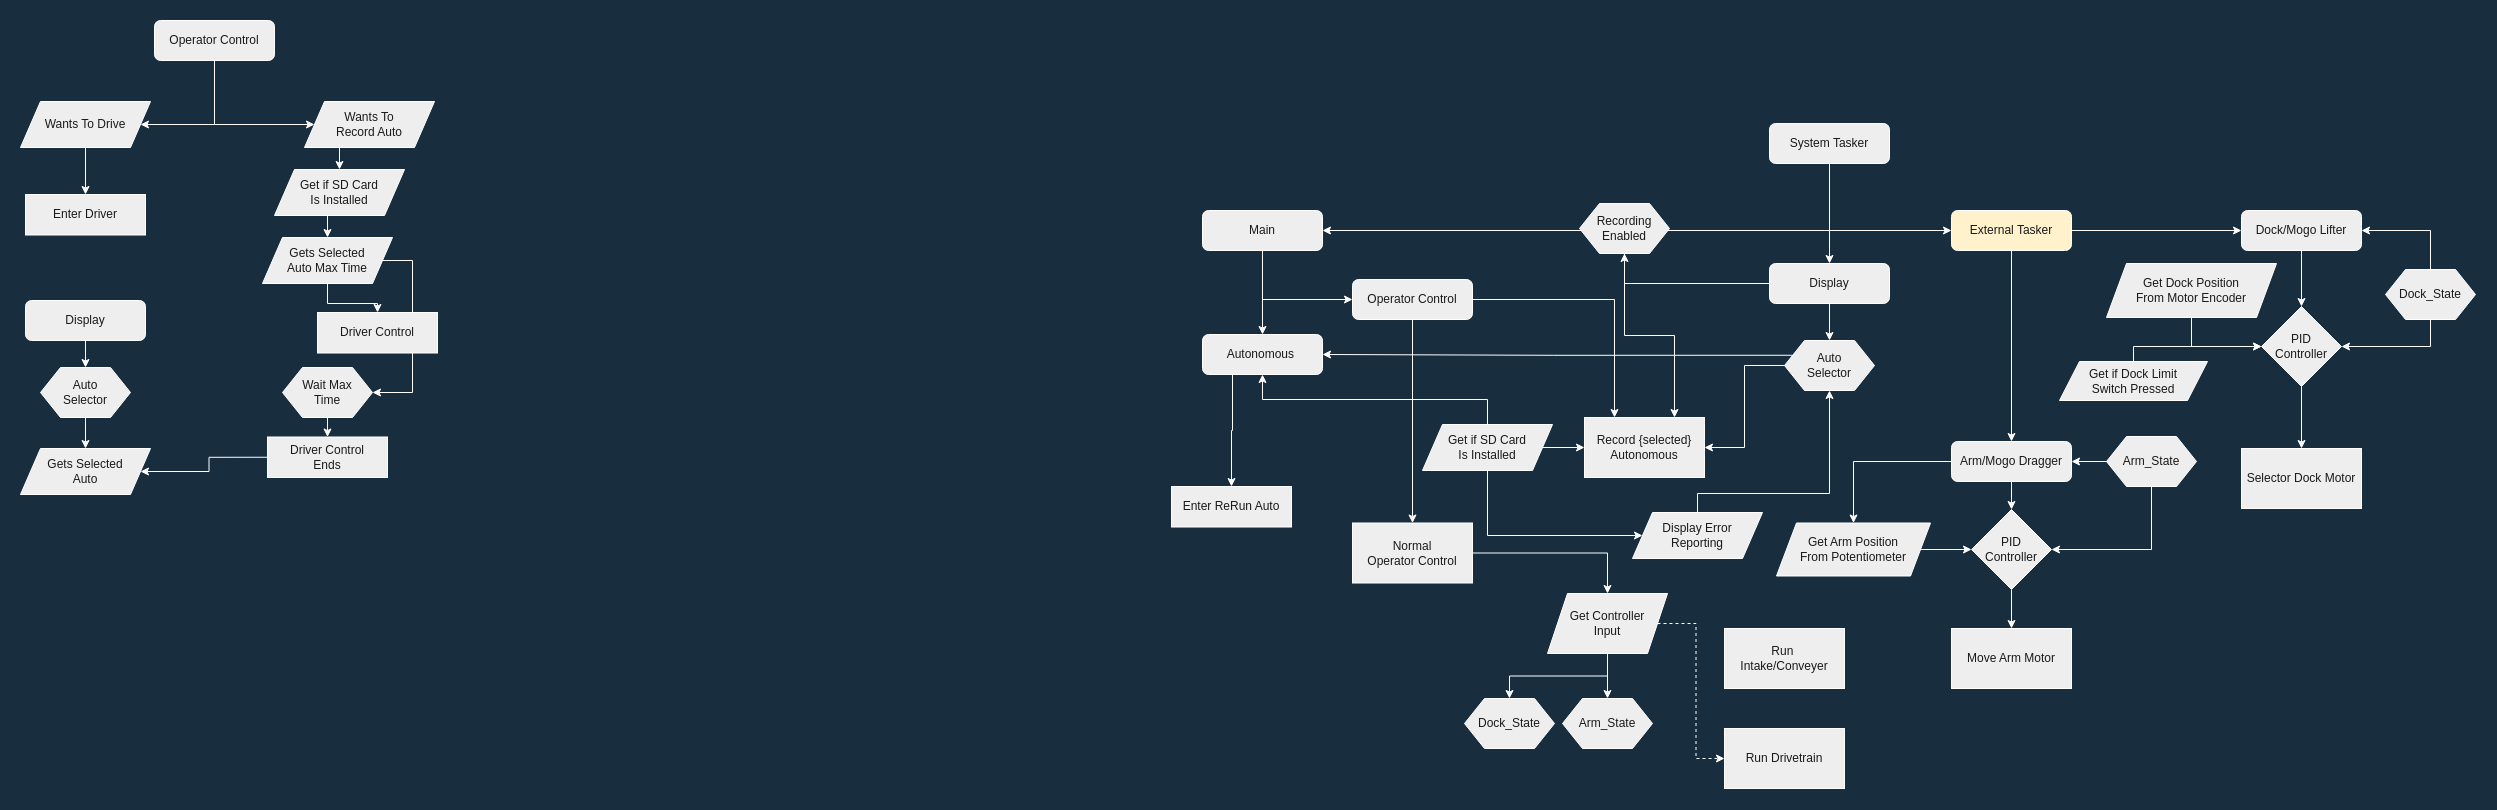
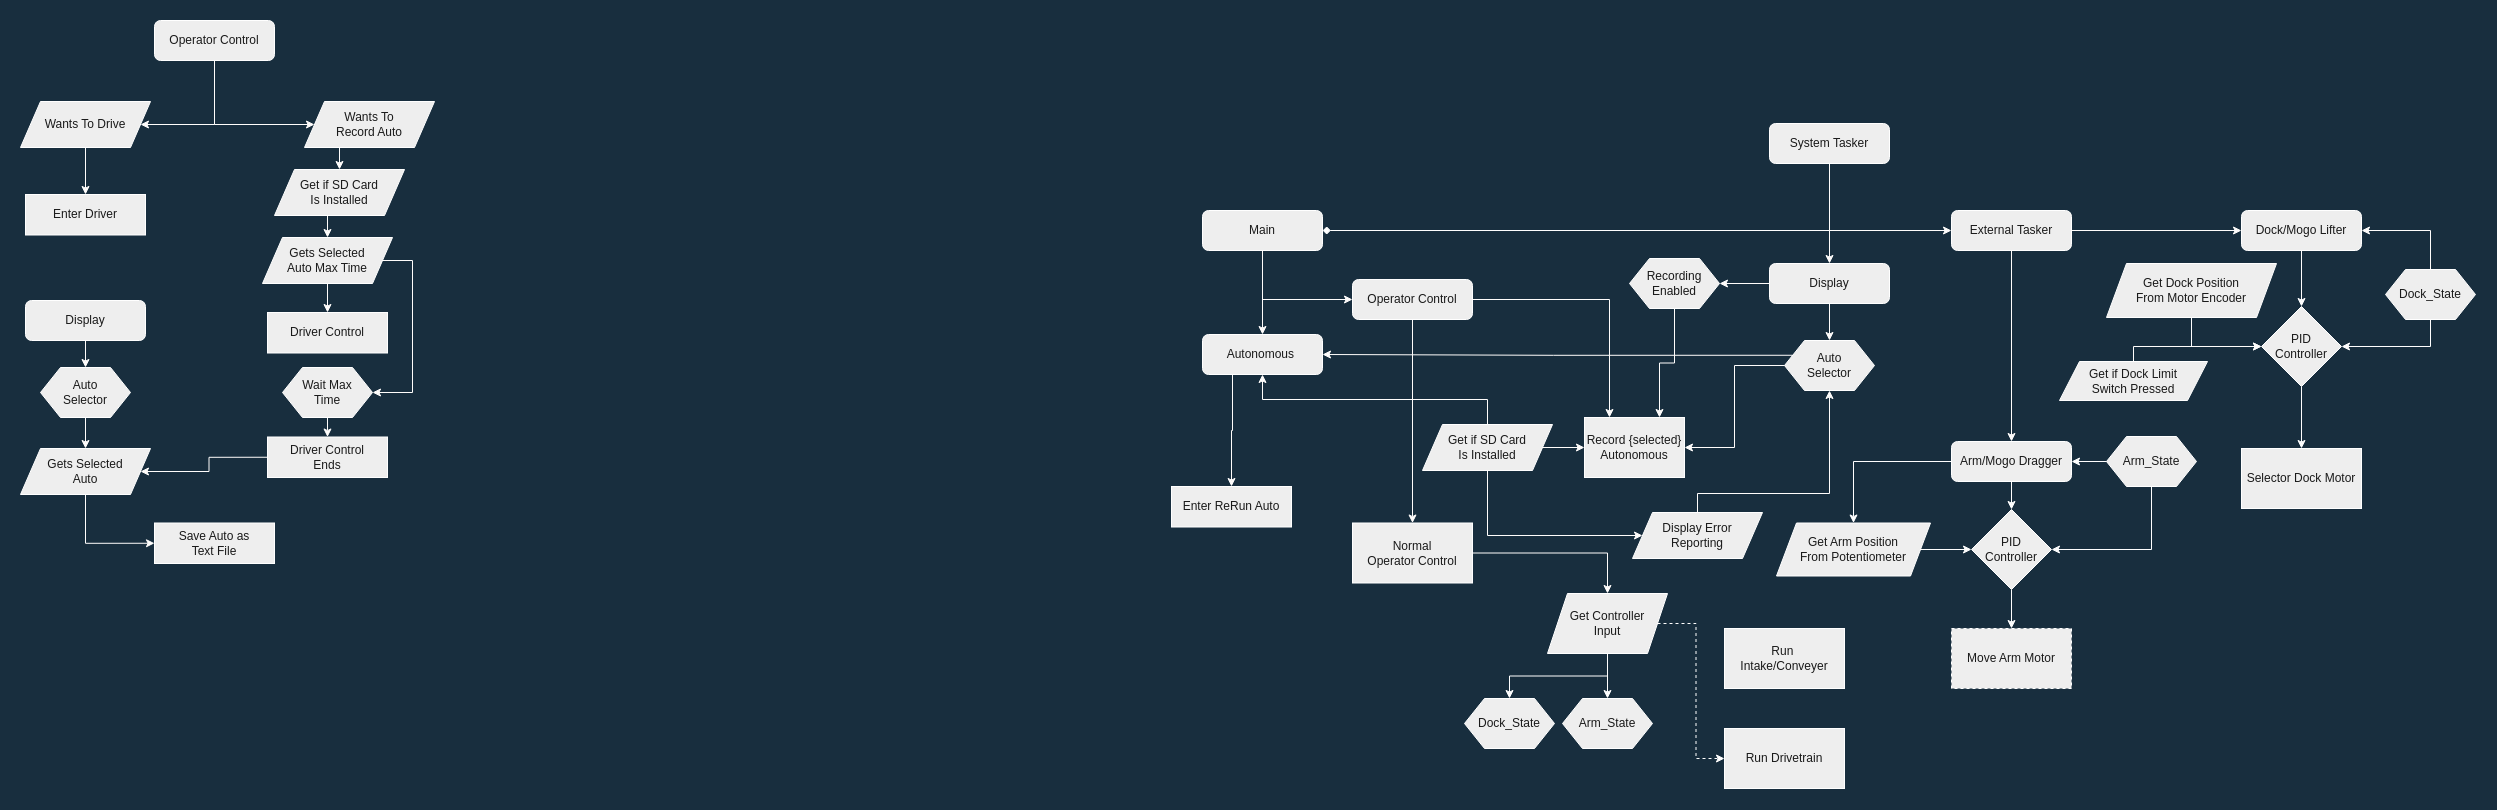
- <mxCell id="53" value="Recording&lt;br&gt;Enabled" style="shape=hexagon;perimeter=hexagonPerimeter2;whiteSpace=wrap;html=1;fixedSize=1;fillColor=#EEEEEE;strokeColor=#FFFFFF;fontColor=#1A1A1A;" vertex="1" parent="1"><mxGeometry x="1579" y="203" width="90" height="50" as="geometry" /></mxCell>
+ <mxCell id="53" value="Recording&lt;br&gt;Enabled" style="shape=hexagon;perimeter=hexagonPerimeter2;whiteSpace=wrap;html=1;fixedSize=1;fillColor=#EEEEEE;strokeColor=#FFFFFF;fontColor=#1A1A1A;" vertex="1" parent="1"><mxGeometry x="1629" y="258" width="90" height="50" as="geometry" /></mxCell>
- <mxCell id="2" value="" style="edgeStyle=orthogonalEdgeStyle;rounded=0;orthogonalLoop=1;jettySize=auto;html=1;strokeColor=#FFFFFF;fontColor=#FFFFFF;labelBackgroundColor=#182E3E;entryX=1;entryY=0.5;entryDx=0;entryDy=0;exitX=0.5;exitY=1;exitDx=0;exitDy=0;" parent="1" source="5" target="8" edge="1"><mxGeometry relative="1" as="geometry" /></mxCell>
+ <mxCell id="2" value="" style="edgeStyle=orthogonalEdgeStyle;rounded=0;orthogonalLoop=1;jettySize=auto;html=1;strokeColor=#FFFFFF;fontColor=#FFFFFF;labelBackgroundColor=#182E3E;entryX=1;entryY=0.5;entryDx=0;entryDy=0;exitX=0.5;exitY=1;exitDx=0;exitDy=0;endArrow=diamond;" parent="1" source="5" target="8" edge="1"><mxGeometry relative="1" as="geometry" /></mxCell>
- <mxCell id="40" value="External Tasker" style="rounded=1;whiteSpace=wrap;html=1;fontSize=12;glass=0;strokeWidth=1;shadow=0;fillColor=#fff2cc;strokeColor=#FFFFFF;fontColor=#1A1A1A;" vertex="1" parent="1"><mxGeometry x="1951" y="210" width="120" height="40" as="geometry" /></mxCell>
+ <mxCell id="40" value="External Tasker" style="rounded=1;whiteSpace=wrap;html=1;fontSize=12;glass=0;strokeWidth=1;shadow=0;fillColor=#EEEEEE;strokeColor=#FFFFFF;fontColor=#1A1A1A;" vertex="1" parent="1"><mxGeometry x="1951" y="210" width="120" height="40" as="geometry" /></mxCell>
- <mxCell id="83" value="Driver Control" style="rounded=0;whiteSpace=wrap;html=1;fillColor=#EEEEEE;strokeColor=#FFFFFF;fontColor=#1A1A1A;" vertex="1" parent="1"><mxGeometry x="317" y="312" width="120" height="40.5" as="geometry" /></mxCell>
+ <mxCell id="83" value="Driver Control" style="rounded=0;whiteSpace=wrap;html=1;fillColor=#EEEEEE;strokeColor=#FFFFFF;fontColor=#1A1A1A;" vertex="1" parent="1"><mxGeometry x="267" y="312" width="120" height="40.5" as="geometry" /></mxCell>
- <mxCell id="56" value="Record {selected}&lt;br&gt;Autonomous" style="rounded=0;whiteSpace=wrap;html=1;fillColor=#EEEEEE;strokeColor=#FFFFFF;fontColor=#1A1A1A;" vertex="1" parent="1"><mxGeometry x="1584" y="417" width="120" height="60" as="geometry" /></mxCell>
+ <mxCell id="56" value="Record {selected}&lt;br&gt;Autonomous" style="rounded=0;whiteSpace=wrap;html=1;fillColor=#EEEEEE;strokeColor=#FFFFFF;fontColor=#1A1A1A;" vertex="1" parent="1"><mxGeometry x="1584" y="417" width="100" height="60" as="geometry" /></mxCell>
+ <mxCell id="84" style="edgeStyle=orthogonalEdgeStyle;rounded=0;orthogonalLoop=1;jettySize=auto;html=1;exitX=0.5;exitY=1;exitDx=0;exitDy=0;entryX=0;entryY=0.5;entryDx=0;entryDy=0;strokeColor=#FFFDFC;" edge="1" parent="1" source="85" target="86"><mxGeometry relative="1" as="geometry" /></mxCell>
+ <mxCell id="86" value="Save Auto as&lt;br&gt;Text File" style="rounded=0;whiteSpace=wrap;html=1;fillColor=#EEEEEE;strokeColor=#FFFFFF;fontColor=#1A1A1A;" vertex="1" parent="1"><mxGeometry x="154" y="522.5" width="120" height="40.5" as="geometry" /></mxCell>
- <mxCell id="26" value="Move Arm Motor" style="rounded=0;whiteSpace=wrap;html=1;fillColor=#EEEEEE;strokeColor=#FFFFFF;fontColor=#1A1A1A;" parent="1" vertex="1"><mxGeometry x="1951" y="628" width="120" height="60" as="geometry" /></mxCell>
+ <mxCell id="26" value="Move Arm Motor" style="rounded=0;whiteSpace=wrap;html=1;fillColor=#EEEEEE;strokeColor=#FFFFFF;fontColor=#1A1A1A;dashed=1;" parent="1" vertex="1"><mxGeometry x="1951" y="628" width="120" height="60" as="geometry" /></mxCell>
